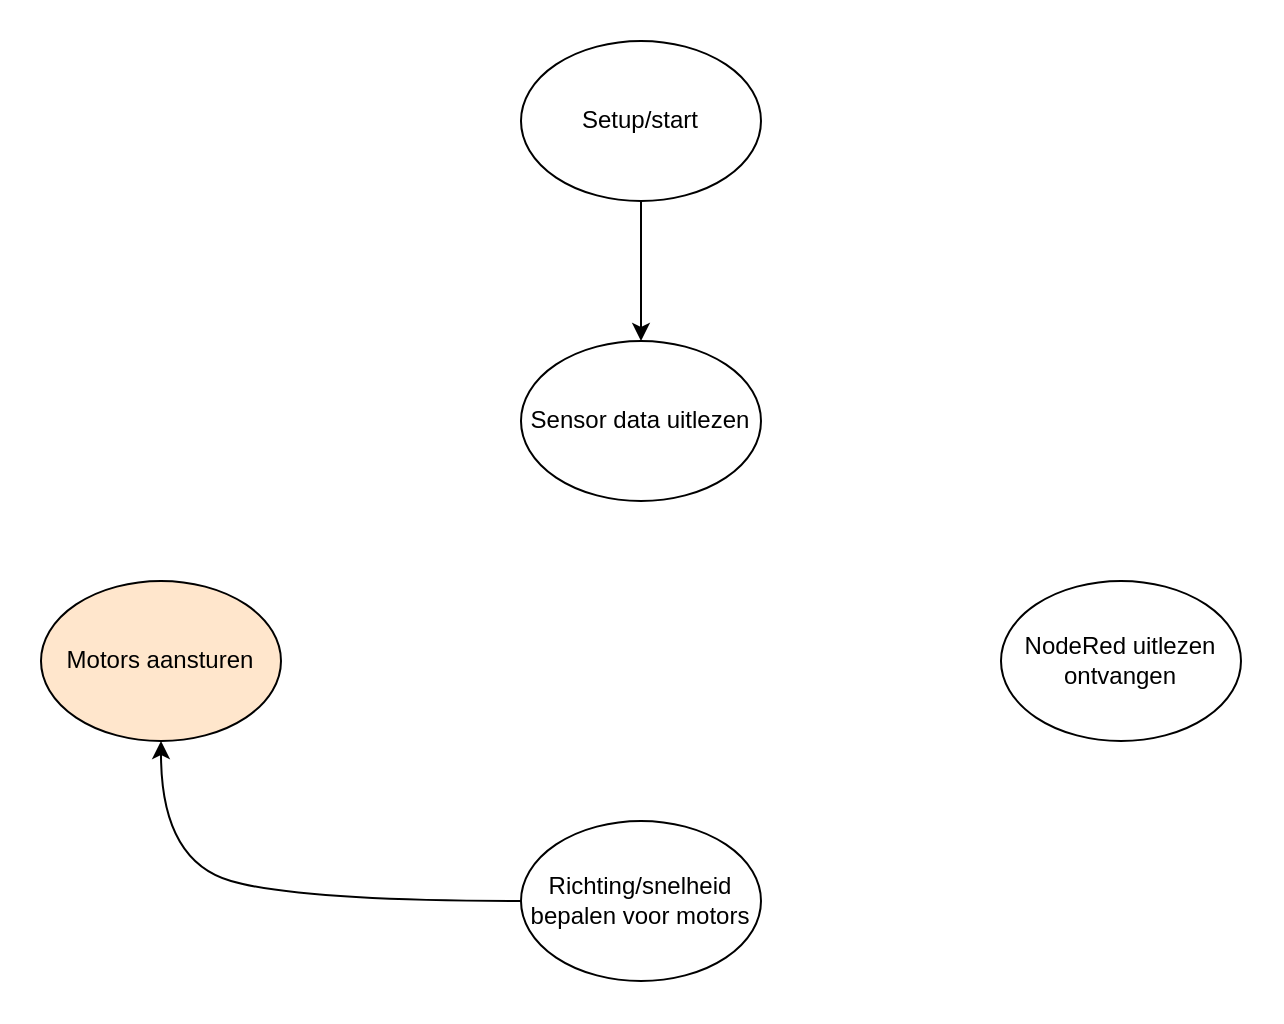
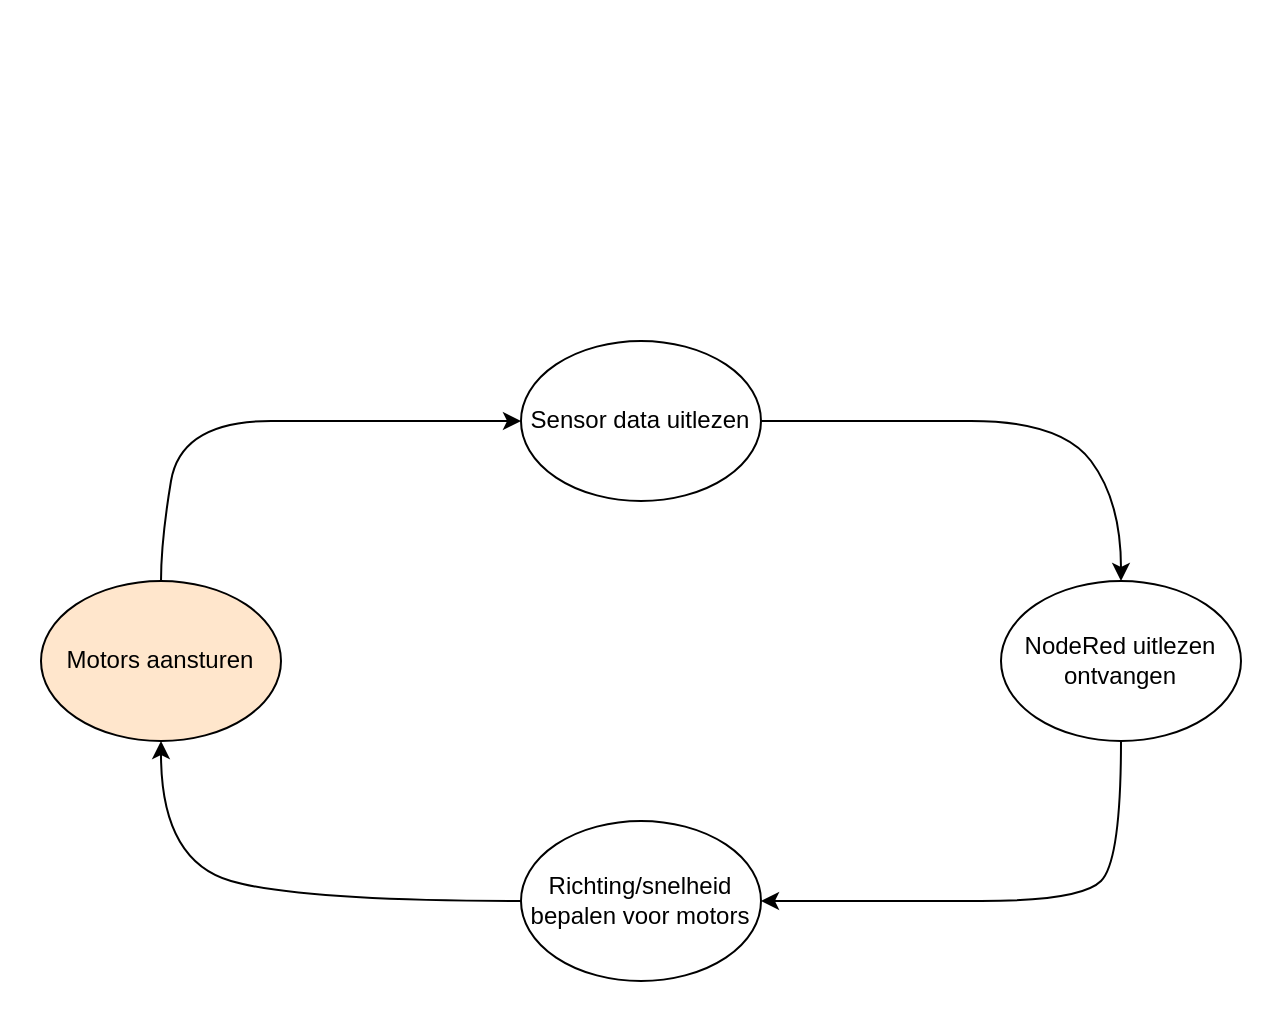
- <mxCell id="11" value="Setup/start" style="ellipse;whiteSpace=wrap;html=1;" vertex="1" parent="1"><mxGeometry x="260" y="20" width="120" height="80" as="geometry" /></mxCell>
- <mxCell id="10" value="" style="edgeStyle=orthogonalEdgeStyle;rounded=0;orthogonalLoop=1;jettySize=auto;html=1;" edge="1" parent="1" source="11" target="2"><mxGeometry relative="1" as="geometry" /></mxCell>
+ <mxCell id="9" value="" style="curved=1;endArrow=classic;html=1;rounded=0;entryX=0;entryY=0.5;entryDx=0;entryDy=0;exitX=0.5;exitY=0;exitDx=0;exitDy=0;" edge="1" parent="1" source="4" target="2"><mxGeometry width="50" height="50" relative="1" as="geometry"><mxPoint x="320" y="390" as="sourcePoint" /><mxPoint x="370" y="340" as="targetPoint" /><Array as="points"><mxPoint x="80" y="270" /><mxPoint x="90" y="210" /><mxPoint x="180" y="210" /></Array></mxGeometry></mxCell>
+ <mxCell id="7" value="" style="curved=1;endArrow=classic;html=1;rounded=0;exitX=1;exitY=0.5;exitDx=0;exitDy=0;entryX=0.5;entryY=0;entryDx=0;entryDy=0;" edge="1" parent="1" source="2" target="5"><mxGeometry width="50" height="50" relative="1" as="geometry"><mxPoint x="390" y="380" as="sourcePoint" /><mxPoint x="440" y="330" as="targetPoint" /><Array as="points"><mxPoint x="440" y="210" /><mxPoint x="530" y="210" /><mxPoint x="560" y="250" /></Array></mxGeometry></mxCell>
+ <mxCell id="3" value="" style="curved=1;endArrow=classic;html=1;rounded=0;exitX=0.5;exitY=1;exitDx=0;exitDy=0;entryX=1;entryY=0.5;entryDx=0;entryDy=0;" edge="1" parent="1" source="5" target="6"><mxGeometry width="50" height="50" relative="1" as="geometry"><mxPoint x="500" y="440" as="sourcePoint" /><mxPoint x="680" y="520" as="targetPoint" /><Array as="points"><mxPoint x="560" y="430" /><mxPoint x="540" y="450" /><mxPoint x="440" y="450" /></Array></mxGeometry></mxCell>
